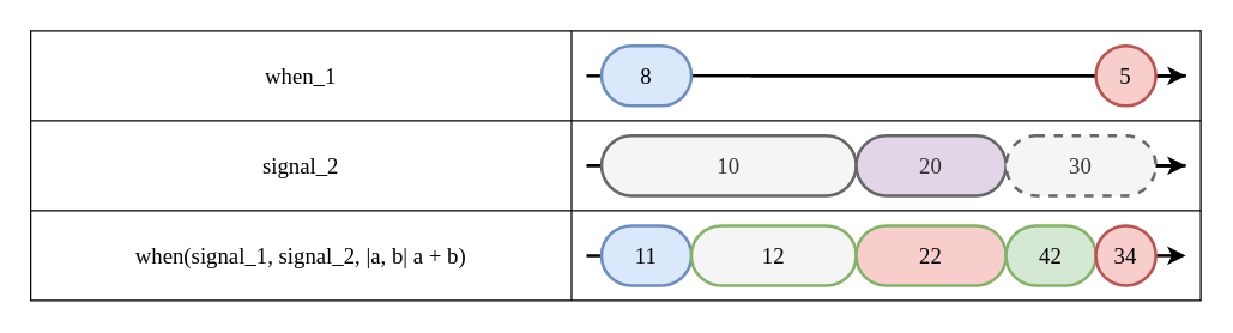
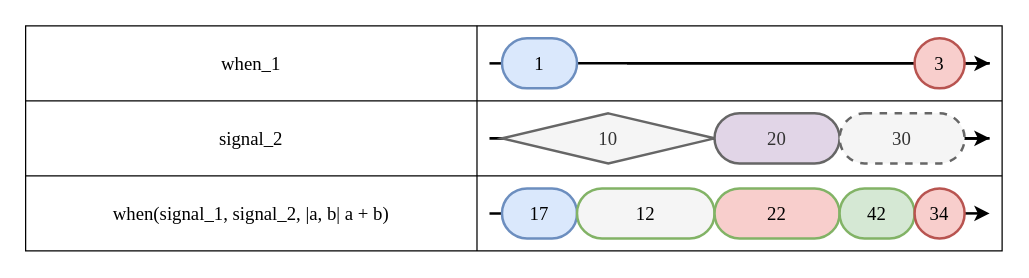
- <mxCell id="35" value="8" style="rounded=1;whiteSpace=wrap;html=1;arcSize=50;fillColor=#dae8fc;strokeColor=#6c8ebf;strokeWidth=2;fontFamily=Lucida Console;fontSize=15;" vertex="1" parent="30"><mxGeometry x="10" width="60" height="40" as="geometry" /></mxCell>
+ <mxCell id="35" value="1" style="rounded=1;whiteSpace=wrap;html=1;arcSize=50;fillColor=#dae8fc;strokeColor=#6c8ebf;strokeWidth=2;fontFamily=Lucida Console;fontSize=15;" vertex="1" parent="30"><mxGeometry x="10" width="60" height="40" as="geometry" /></mxCell>
- <mxCell id="36" value="5" style="rounded=1;whiteSpace=wrap;html=1;arcSize=50;fillColor=#f8cecc;strokeColor=#b85450;strokeWidth=2;fontFamily=Lucida Console;fontSize=15;" vertex="1" parent="30"><mxGeometry x="340" width="40" height="40" as="geometry" /></mxCell>
+ <mxCell id="36" value="3" style="rounded=1;whiteSpace=wrap;html=1;arcSize=50;fillColor=#f8cecc;strokeColor=#b85450;strokeWidth=2;fontFamily=Lucida Console;fontSize=15;" vertex="1" parent="30"><mxGeometry x="340" width="40" height="40" as="geometry" /></mxCell>
- <mxCell id="27" value="10" style="rounded=1;whiteSpace=wrap;html=1;arcSize=50;fillColor=#f5f5f5;strokeColor=#666666;strokeWidth=2;fontFamily=Lucida Console;fontSize=15;fontColor=#333333;" vertex="1" parent="22"><mxGeometry x="10" width="170" height="40" as="geometry" /></mxCell>
+ <mxCell id="27" value="10" style="rhombus;whiteSpace=wrap;html=1;arcSize=50;fillColor=#f5f5f5;strokeColor=#666666;strokeWidth=2;fontFamily=Lucida Console;fontSize=15;fontColor=#333333;" vertex="1" parent="22"><mxGeometry x="10" width="170" height="40" as="geometry" /></mxCell>
- <mxCell id="17" value="11" style="rounded=1;whiteSpace=wrap;html=1;arcSize=50;fillColor=#dae8fc;strokeColor=#6c8ebf;strokeWidth=2;fontFamily=Lucida Console;fontSize=15;" vertex="1" parent="12"><mxGeometry x="10" width="60" height="40" as="geometry" /></mxCell>
+ <mxCell id="17" value="17" style="rounded=1;whiteSpace=wrap;html=1;arcSize=50;fillColor=#dae8fc;strokeColor=#6c8ebf;strokeWidth=2;fontFamily=Lucida Console;fontSize=15;" vertex="1" parent="12"><mxGeometry x="10" width="60" height="40" as="geometry" /></mxCell>
